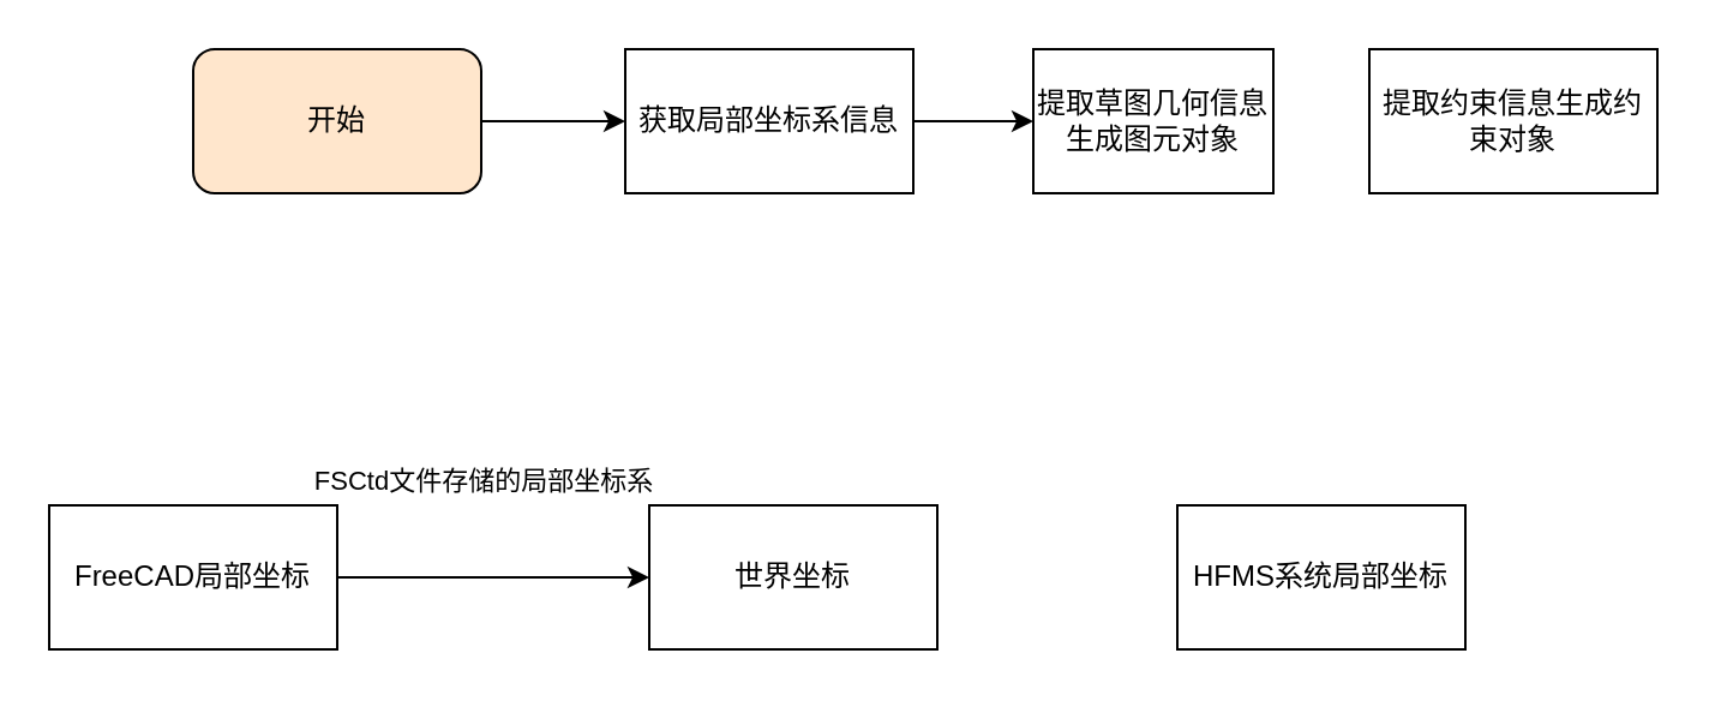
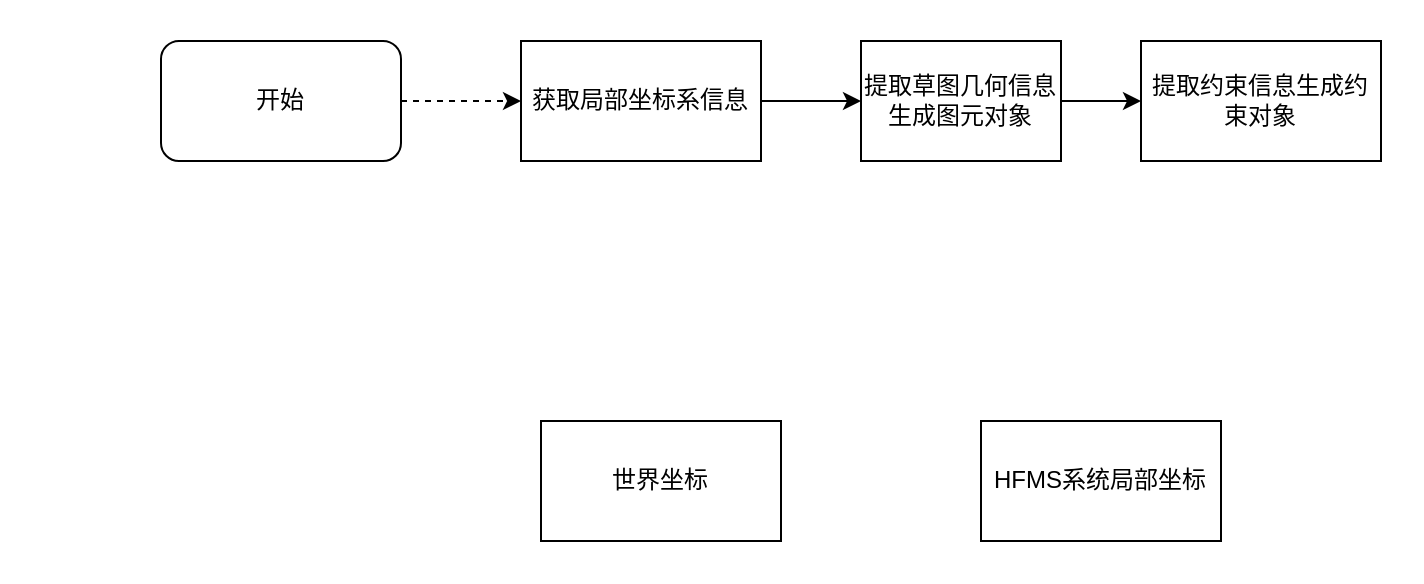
- <mxCell id="3" value="开始" style="rounded=1;whiteSpace=wrap;html=1;fillColor=#ffe6cc;" vertex="1" parent="1"><mxGeometry x="80" y="20" width="120" height="60" as="geometry" /></mxCell>
+ <mxCell id="3" value="开始" style="rounded=1;whiteSpace=wrap;html=1;" vertex="1" parent="1"><mxGeometry x="80" y="20" width="120" height="60" as="geometry" /></mxCell>
- <mxCell id="2" style="edgeStyle=orthogonalEdgeStyle;rounded=0;orthogonalLoop=1;jettySize=auto;html=1;entryX=0;entryY=0.5;entryDx=0;entryDy=0;" edge="1" parent="1" source="3" target="5"><mxGeometry relative="1" as="geometry"><mxPoint x="250" y="50" as="targetPoint" /></mxGeometry></mxCell>
+ <mxCell id="2" style="edgeStyle=orthogonalEdgeStyle;rounded=0;orthogonalLoop=1;jettySize=auto;html=1;entryX=0;entryY=0.5;entryDx=0;entryDy=0;dashed=1;" edge="1" parent="1" source="3" target="5"><mxGeometry relative="1" as="geometry"><mxPoint x="250" y="50" as="targetPoint" /></mxGeometry></mxCell>
+ <mxCell id="6" style="edgeStyle=orthogonalEdgeStyle;rounded=0;orthogonalLoop=1;jettySize=auto;html=1;entryX=0;entryY=0.5;entryDx=0;entryDy=0;" edge="1" parent="1" source="7" target="8"><mxGeometry relative="1" as="geometry"><mxPoint x="560" y="50" as="targetPoint" /></mxGeometry></mxCell>
- <mxCell id="10" value="FreeCAD局部坐标" style="rounded=0;whiteSpace=wrap;html=1;" vertex="1" parent="1"><mxGeometry x="20" y="210" width="120" height="60" as="geometry" /></mxCell>
- <mxCell id="9" value="FSCtd文件存储的局部坐标系" style="edgeStyle=orthogonalEdgeStyle;rounded=0;orthogonalLoop=1;jettySize=auto;html=1;entryX=0;entryY=0.5;entryDx=0;entryDy=0;" edge="1" parent="1" source="10" target="11"><mxGeometry x="-0.067" y="40" relative="1" as="geometry"><mxPoint x="250" y="240" as="targetPoint" /><Array as="points"><mxPoint x="210" y="240" /><mxPoint x="210" y="240" /></Array><mxPoint as="offset" /></mxGeometry></mxCell>
